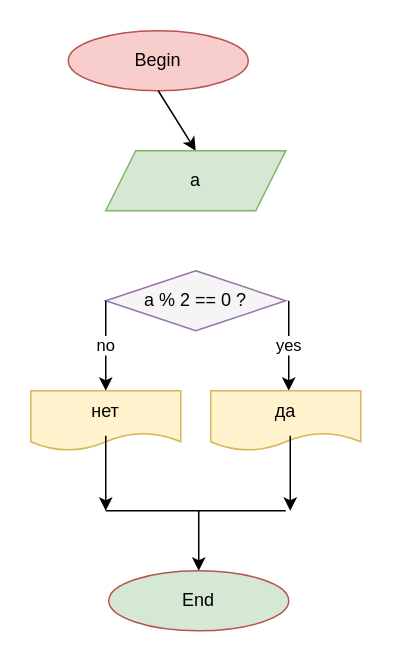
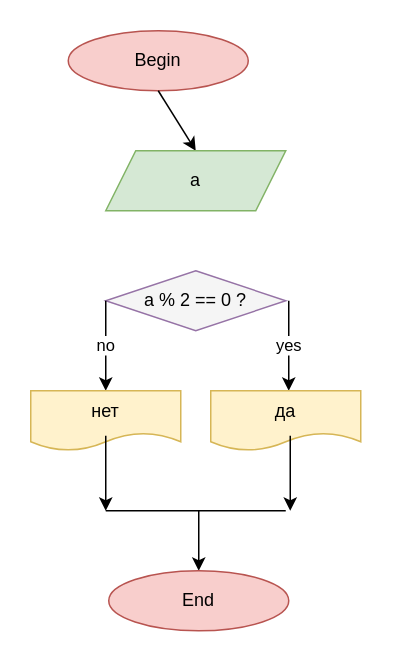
- <mxCell id="9" value="End" style="ellipse;whiteSpace=wrap;html=1;fillColor=#d5e8d4;strokeColor=#b85450;" vertex="1" parent="1"><mxGeometry x="72" y="380" width="120" height="40" as="geometry" /></mxCell>
+ <mxCell id="9" value="End" style="ellipse;whiteSpace=wrap;html=1;fillColor=#f8cecc;strokeColor=#b85450;" vertex="1" parent="1"><mxGeometry x="72" y="380" width="120" height="40" as="geometry" /></mxCell>
